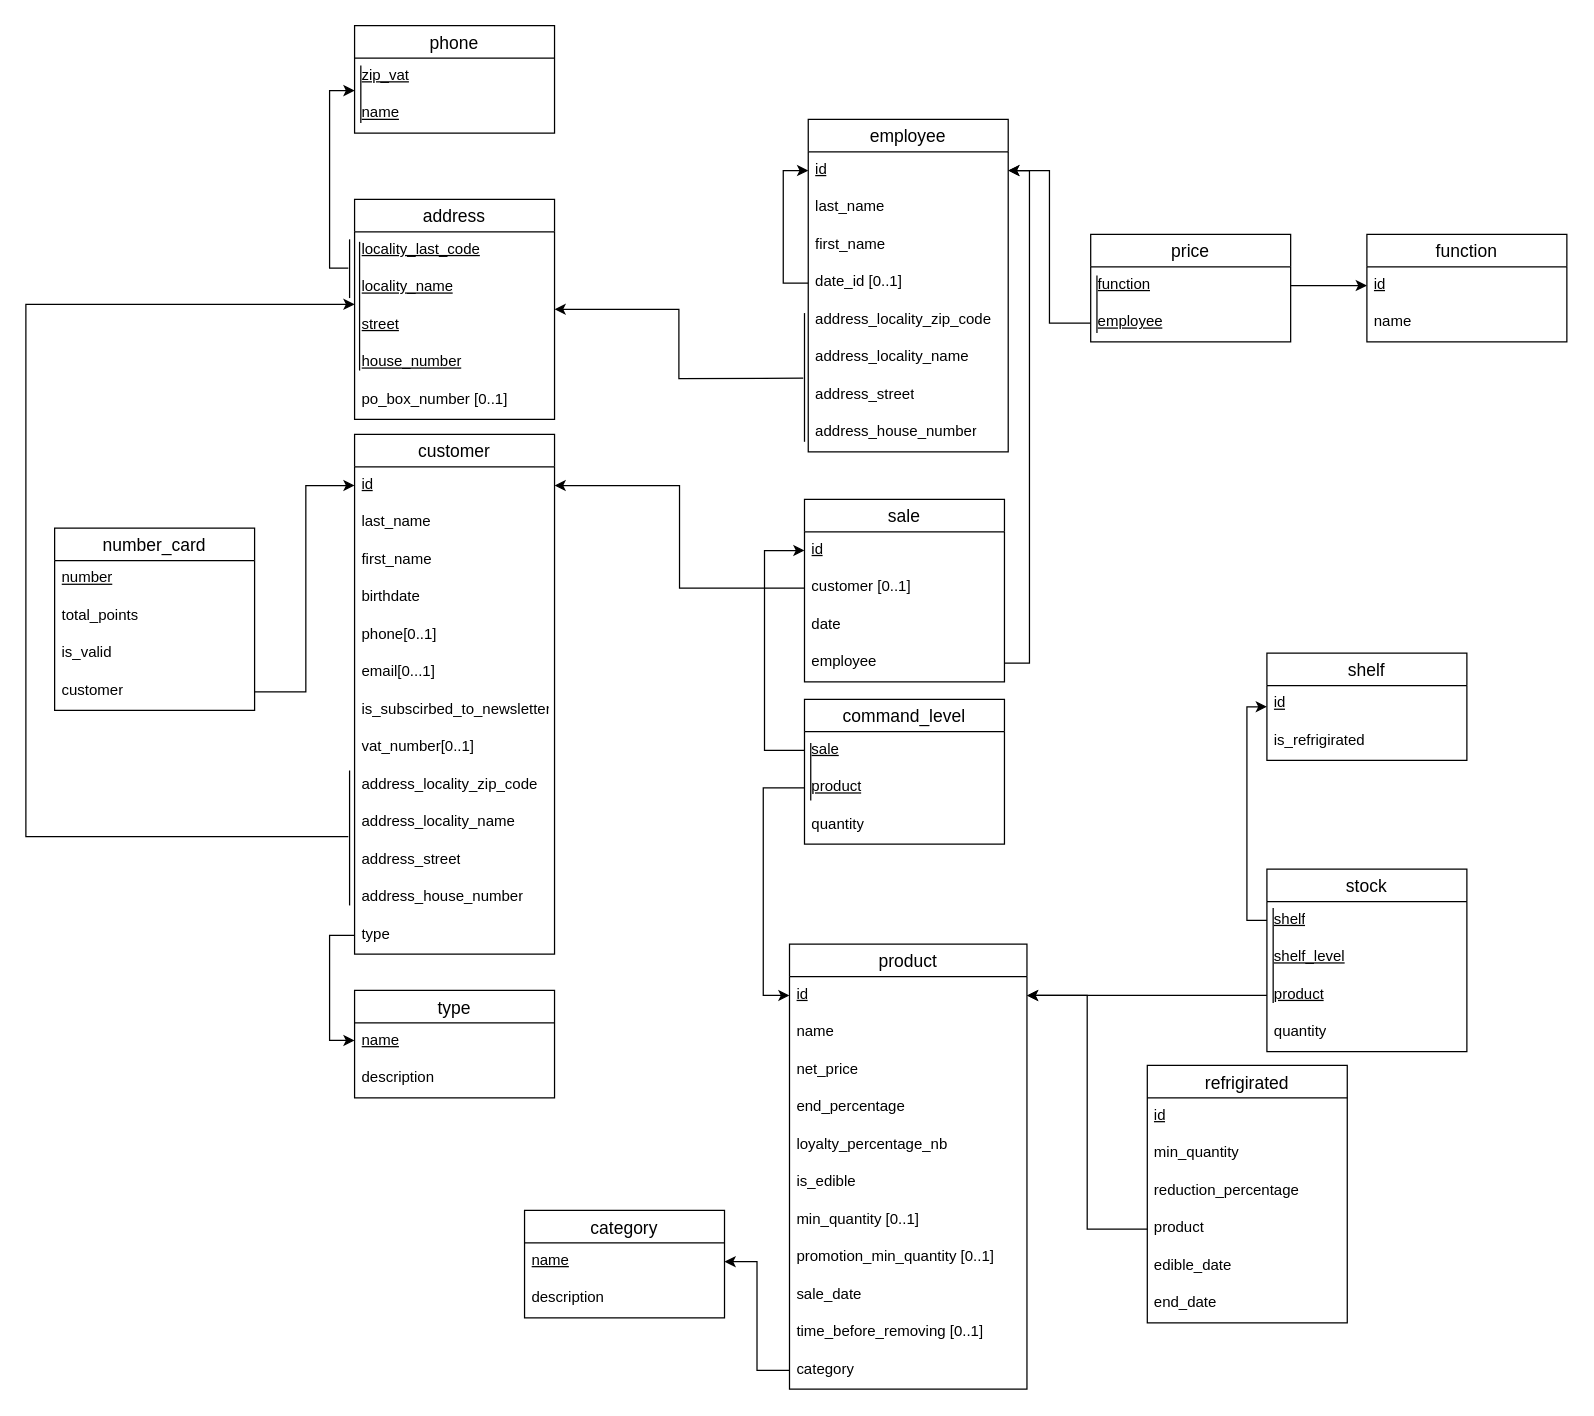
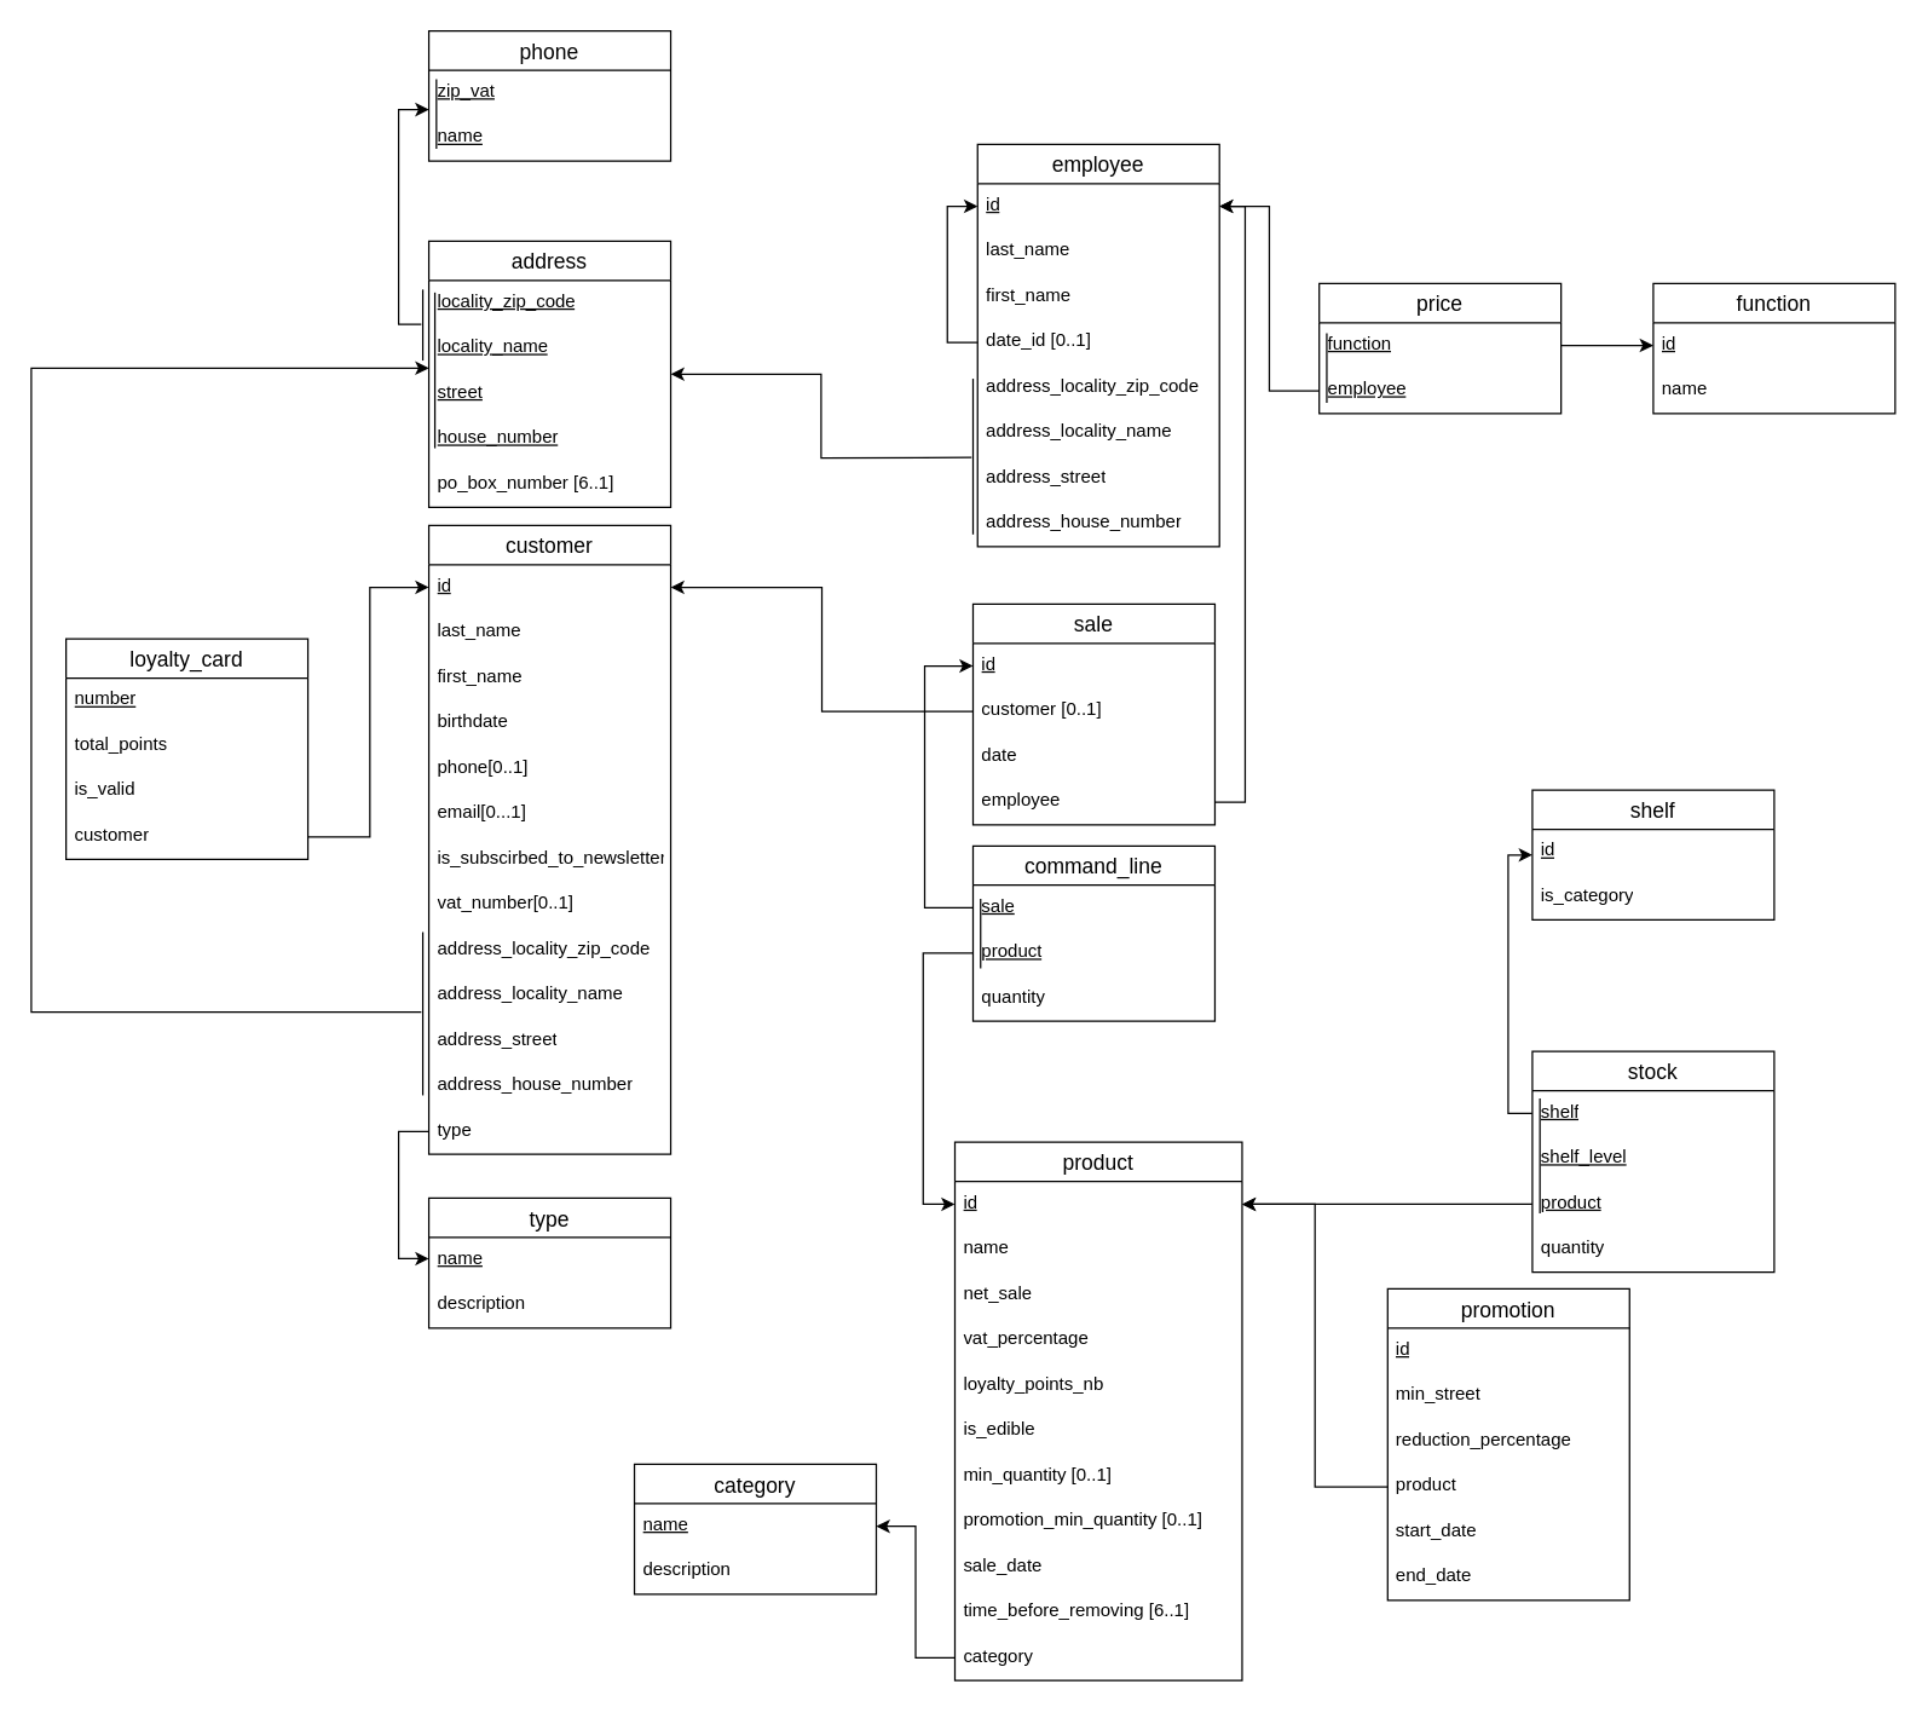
- <mxCell id="13" value="locality_last_code" style="text;strokeColor=none;fillColor=none;spacingLeft=4;spacingRight=4;overflow=hidden;rotatable=0;points=[[0,0.5],[1,0.5]];portConstraint=eastwest;fontSize=12;whiteSpace=wrap;html=1;fontStyle=4" parent="12" vertex="1"><mxGeometry y="26" width="160" height="30" as="geometry" /></mxCell>
+ <mxCell id="13" value="locality_zip_code" style="text;strokeColor=none;fillColor=none;spacingLeft=4;spacingRight=4;overflow=hidden;rotatable=0;points=[[0,0.5],[1,0.5]];portConstraint=eastwest;fontSize=12;whiteSpace=wrap;html=1;fontStyle=4" parent="12" vertex="1"><mxGeometry y="26" width="160" height="30" as="geometry" /></mxCell>
- <mxCell id="18" value="po_box_number [0..1]" style="text;strokeColor=none;fillColor=none;spacingLeft=4;spacingRight=4;overflow=hidden;rotatable=0;points=[[0,0.5],[1,0.5]];portConstraint=eastwest;fontSize=12;whiteSpace=wrap;html=1;" parent="12" vertex="1"><mxGeometry y="146" width="160" height="30" as="geometry" /></mxCell>
+ <mxCell id="18" value="po_box_number [6..1]" style="text;strokeColor=none;fillColor=none;spacingLeft=4;spacingRight=4;overflow=hidden;rotatable=0;points=[[0,0.5],[1,0.5]];portConstraint=eastwest;fontSize=12;whiteSpace=wrap;html=1;" parent="12" vertex="1"><mxGeometry y="146" width="160" height="30" as="geometry" /></mxCell>
- <mxCell id="65" value="number_card" style="swimlane;fontStyle=0;childLayout=stackLayout;horizontal=1;startSize=26;horizontalStack=0;resizeParent=1;resizeParentMax=0;resizeLast=0;collapsible=1;marginBottom=0;align=center;fontSize=14;" parent="1" vertex="1"><mxGeometry x="43" y="422" width="160" height="146" as="geometry" /></mxCell>
+ <mxCell id="65" value="loyalty_card" style="swimlane;fontStyle=0;childLayout=stackLayout;horizontal=1;startSize=26;horizontalStack=0;resizeParent=1;resizeParentMax=0;resizeLast=0;collapsible=1;marginBottom=0;align=center;fontSize=14;" parent="1" vertex="1"><mxGeometry x="43" y="422" width="160" height="146" as="geometry" /></mxCell>
- <mxCell id="76" value="command_level" style="swimlane;fontStyle=0;childLayout=stackLayout;horizontal=1;startSize=26;horizontalStack=0;resizeParent=1;resizeParentMax=0;resizeLast=0;collapsible=1;marginBottom=0;align=center;fontSize=14;" parent="1" vertex="1"><mxGeometry x="643" y="559" width="160" height="116" as="geometry" /></mxCell>
+ <mxCell id="76" value="command_line" style="swimlane;fontStyle=0;childLayout=stackLayout;horizontal=1;startSize=26;horizontalStack=0;resizeParent=1;resizeParentMax=0;resizeLast=0;collapsible=1;marginBottom=0;align=center;fontSize=14;" parent="1" vertex="1"><mxGeometry x="643" y="559" width="160" height="116" as="geometry" /></mxCell>
- <mxCell id="51" value="is_refrigirated" style="text;strokeColor=none;fillColor=none;spacingLeft=4;spacingRight=4;overflow=hidden;rotatable=0;points=[[0,0.5],[1,0.5]];portConstraint=eastwest;fontSize=12;whiteSpace=wrap;html=1;fontStyle=0" parent="49" vertex="1"><mxGeometry y="56" width="160" height="30" as="geometry" /></mxCell>
+ <mxCell id="51" value="is_category" style="text;strokeColor=none;fillColor=none;spacingLeft=4;spacingRight=4;overflow=hidden;rotatable=0;points=[[0,0.5],[1,0.5]];portConstraint=eastwest;fontSize=12;whiteSpace=wrap;html=1;fontStyle=0" parent="49" vertex="1"><mxGeometry y="56" width="160" height="30" as="geometry" /></mxCell>
- <mxCell id="40" value="net_price" style="text;strokeColor=none;fillColor=none;spacingLeft=4;spacingRight=4;overflow=hidden;rotatable=0;points=[[0,0.5],[1,0.5]];portConstraint=eastwest;fontSize=12;whiteSpace=wrap;html=1;" parent="37" vertex="1"><mxGeometry y="86" width="190" height="30" as="geometry" /></mxCell>
+ <mxCell id="40" value="net_sale" style="text;strokeColor=none;fillColor=none;spacingLeft=4;spacingRight=4;overflow=hidden;rotatable=0;points=[[0,0.5],[1,0.5]];portConstraint=eastwest;fontSize=12;whiteSpace=wrap;html=1;" parent="37" vertex="1"><mxGeometry y="86" width="190" height="30" as="geometry" /></mxCell>
- <mxCell id="52" value="refrigirated" style="swimlane;fontStyle=0;childLayout=stackLayout;horizontal=1;startSize=26;horizontalStack=0;resizeParent=1;resizeParentMax=0;resizeLast=0;collapsible=1;marginBottom=0;align=center;fontSize=14;" parent="1" vertex="1"><mxGeometry x="917.29" y="852" width="160" height="206" as="geometry" /></mxCell>
+ <mxCell id="52" value="promotion" style="swimlane;fontStyle=0;childLayout=stackLayout;horizontal=1;startSize=26;horizontalStack=0;resizeParent=1;resizeParentMax=0;resizeLast=0;collapsible=1;marginBottom=0;align=center;fontSize=14;" parent="1" vertex="1"><mxGeometry x="917.29" y="852" width="160" height="206" as="geometry" /></mxCell>
- <mxCell id="41" value="end_percentage" style="text;strokeColor=none;fillColor=none;spacingLeft=4;spacingRight=4;overflow=hidden;rotatable=0;points=[[0,0.5],[1,0.5]];portConstraint=eastwest;fontSize=12;whiteSpace=wrap;html=1;" parent="37" vertex="1"><mxGeometry y="116" width="190" height="30" as="geometry" /></mxCell>
+ <mxCell id="41" value="vat_percentage" style="text;strokeColor=none;fillColor=none;spacingLeft=4;spacingRight=4;overflow=hidden;rotatable=0;points=[[0,0.5],[1,0.5]];portConstraint=eastwest;fontSize=12;whiteSpace=wrap;html=1;" parent="37" vertex="1"><mxGeometry y="116" width="190" height="30" as="geometry" /></mxCell>
- <mxCell id="42" value="loyalty_percentage_nb" style="text;strokeColor=none;fillColor=none;spacingLeft=4;spacingRight=4;overflow=hidden;rotatable=0;points=[[0,0.5],[1,0.5]];portConstraint=eastwest;fontSize=12;whiteSpace=wrap;html=1;" parent="37" vertex="1"><mxGeometry y="146" width="190" height="30" as="geometry" /></mxCell>
+ <mxCell id="42" value="loyalty_points_nb" style="text;strokeColor=none;fillColor=none;spacingLeft=4;spacingRight=4;overflow=hidden;rotatable=0;points=[[0,0.5],[1,0.5]];portConstraint=eastwest;fontSize=12;whiteSpace=wrap;html=1;" parent="37" vertex="1"><mxGeometry y="146" width="190" height="30" as="geometry" /></mxCell>
- <mxCell id="54" value="min_quantity" style="text;strokeColor=none;fillColor=none;spacingLeft=4;spacingRight=4;overflow=hidden;rotatable=0;points=[[0,0.5],[1,0.5]];portConstraint=eastwest;fontSize=12;whiteSpace=wrap;html=1;fontStyle=0" parent="52" vertex="1"><mxGeometry y="56" width="160" height="30" as="geometry" /></mxCell>
+ <mxCell id="54" value="min_street" style="text;strokeColor=none;fillColor=none;spacingLeft=4;spacingRight=4;overflow=hidden;rotatable=0;points=[[0,0.5],[1,0.5]];portConstraint=eastwest;fontSize=12;whiteSpace=wrap;html=1;fontStyle=0" parent="52" vertex="1"><mxGeometry y="56" width="160" height="30" as="geometry" /></mxCell>
- <mxCell id="57" value="edible_date" style="text;strokeColor=none;fillColor=none;spacingLeft=4;spacingRight=4;overflow=hidden;rotatable=0;points=[[0,0.5],[1,0.5]];portConstraint=eastwest;fontSize=12;whiteSpace=wrap;html=1;fontStyle=0" parent="52" vertex="1"><mxGeometry y="146" width="160" height="30" as="geometry" /></mxCell>
+ <mxCell id="57" value="start_date" style="text;strokeColor=none;fillColor=none;spacingLeft=4;spacingRight=4;overflow=hidden;rotatable=0;points=[[0,0.5],[1,0.5]];portConstraint=eastwest;fontSize=12;whiteSpace=wrap;html=1;fontStyle=0" parent="52" vertex="1"><mxGeometry y="146" width="160" height="30" as="geometry" /></mxCell>
- <mxCell id="47" value="time_before_removing [0..1]" style="text;strokeColor=none;fillColor=none;spacingLeft=4;spacingRight=4;overflow=hidden;rotatable=0;points=[[0,0.5],[1,0.5]];portConstraint=eastwest;fontSize=12;whiteSpace=wrap;html=1;" parent="37" vertex="1"><mxGeometry y="296" width="190" height="30" as="geometry" /></mxCell>
+ <mxCell id="47" value="time_before_removing [6..1]" style="text;strokeColor=none;fillColor=none;spacingLeft=4;spacingRight=4;overflow=hidden;rotatable=0;points=[[0,0.5],[1,0.5]];portConstraint=eastwest;fontSize=12;whiteSpace=wrap;html=1;" parent="37" vertex="1"><mxGeometry y="296" width="190" height="30" as="geometry" /></mxCell>
